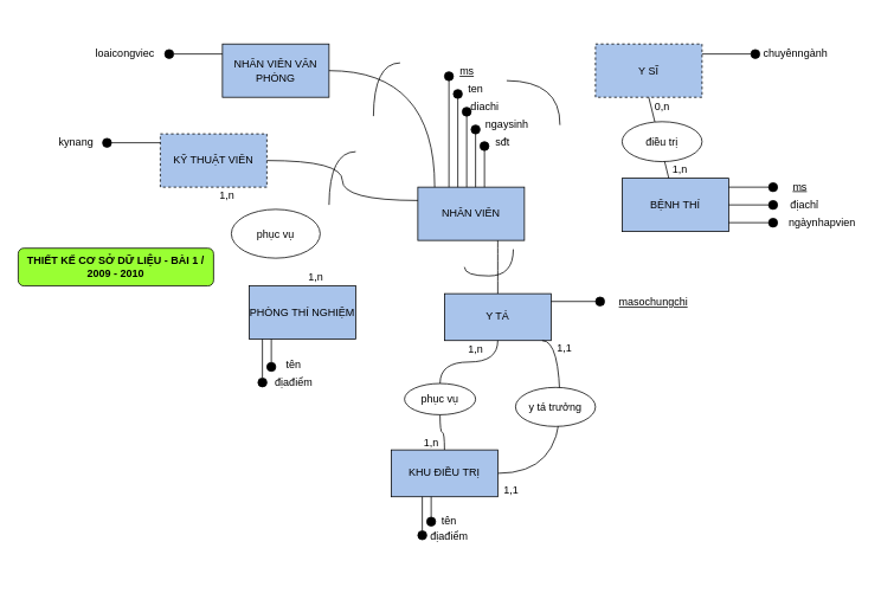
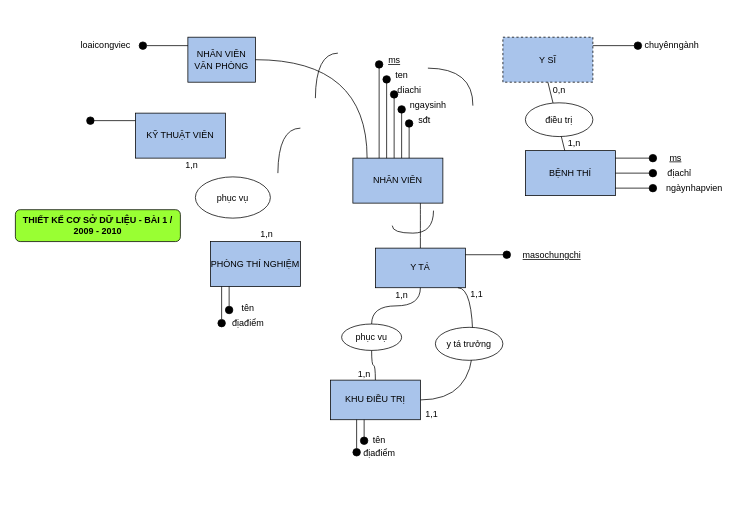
- <mxCell id="27" value="NHÂN VIÊN VĂN PHÒNG" style="rounded=0;whiteSpace=wrap;html=1;fillColor=#A9C4EB;" vertex="1" parent="1"><mxGeometry x="250" y="48.75" width="120" height="60" as="geometry" /></mxCell>
+ <mxCell id="27" value="NHÂN VIÊN VĂN PHÒNG" style="rounded=0;whiteSpace=wrap;html=1;fillColor=#A9C4EB;" vertex="1" parent="1"><mxGeometry x="250" y="48.75" width="90" height="60" as="geometry" /></mxCell>
- <mxCell id="31" value="kynang" style="text;html=1;align=center;verticalAlign=middle;resizable=0;points=[];autosize=1;" vertex="1" parent="1"><mxGeometry x="60" y="150" width="50" height="20" as="geometry" /></mxCell>
- <mxCell id="30" value="KỸ THUẬT VIÊN" style="rounded=0;whiteSpace=wrap;html=1;fillColor=#A9C4EB;dashed=1;" vertex="1" parent="1"><mxGeometry x="180" y="150" width="120" height="60" as="geometry" /></mxCell>
+ <mxCell id="30" value="KỸ THUẬT VIÊN" style="rounded=0;whiteSpace=wrap;html=1;fillColor=#A9C4EB;" vertex="1" parent="1"><mxGeometry x="180" y="150" width="120" height="60" as="geometry" /></mxCell>
- <mxCell id="33" value="" style="endArrow=none;html=1;edgeStyle=orthogonalEdgeStyle;curved=1;entryX=1;entryY=0.5;entryDx=0;entryDy=0;exitX=0;exitY=0.25;exitDx=0;exitDy=0;" edge="1" parent="1" source="22" target="30"><mxGeometry width="50" height="50" relative="1" as="geometry"><mxPoint x="470" y="210" as="sourcePoint" /><mxPoint x="380" y="88.75" as="targetPoint" /></mxGeometry></mxCell>
